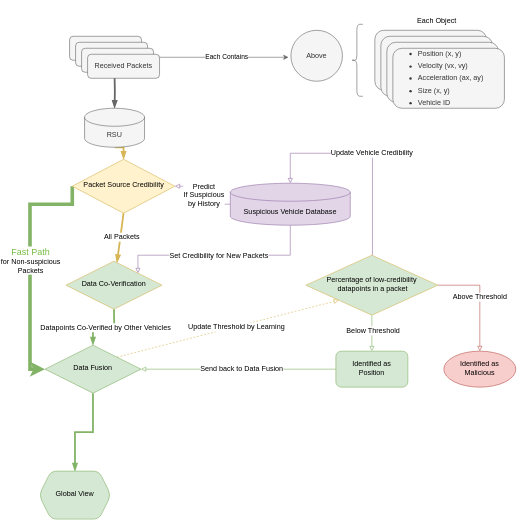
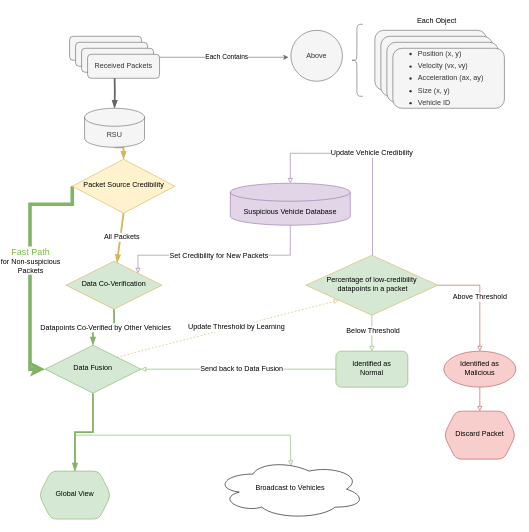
- <mxCell id="41" style="edgeStyle=orthogonalEdgeStyle;rounded=0;orthogonalLoop=1;jettySize=auto;html=1;exitX=0;exitY=0.5;exitDx=0;exitDy=0;exitPerimeter=0;entryX=1;entryY=0.5;entryDx=0;entryDy=0;strokeWidth=1;fontSize=12;endArrow=block;endFill=0;fillColor=#e1d5e7;strokeColor=#9673a6;" edge="1" parent="1" source="43" target="46"><mxGeometry relative="1" as="geometry" /></mxCell>
- <mxCell id="42" value="Predict &lt;br&gt;If Suspicious&lt;br&gt;by History" style="edgeLabel;html=1;align=center;verticalAlign=middle;resizable=0;points=[];fontSize=12;" vertex="1" connectable="0" parent="41"><mxGeometry x="0.005" y="-2" relative="1" as="geometry"><mxPoint as="offset" /></mxGeometry></mxCell>
- <mxCell id="34" value="Identified as&lt;br&gt;&amp;nbsp;Position&amp;nbsp;" style="rounded=1;whiteSpace=wrap;html=1;shadow=0;strokeWidth=1;spacing=6;spacingTop=-4;fillColor=#d5e8d4;strokeColor=#82b366;" parent="1" vertex="1"><mxGeometry x="530" y="585" width="120" height="60" as="geometry" /></mxCell>
+ <mxCell id="34" value="Identified as&lt;br&gt;&amp;nbsp;Normal&amp;nbsp;" style="rounded=1;whiteSpace=wrap;html=1;shadow=0;strokeWidth=1;spacing=6;spacingTop=-4;fillColor=#d5e8d4;strokeColor=#82b366;" parent="1" vertex="1"><mxGeometry x="530" y="585" width="120" height="60" as="geometry" /></mxCell>
+ <mxCell id="31" value="" style="edgeStyle=orthogonalEdgeStyle;rounded=0;orthogonalLoop=1;jettySize=auto;html=1;fontSize=12;endArrow=block;endFill=0;fillColor=#f8cecc;strokeColor=#b85450;" parent="1" source="32" target="35" edge="1"><mxGeometry relative="1" as="geometry" /></mxCell>
+ <mxCell id="36" value="" style="edgeStyle=orthogonalEdgeStyle;rounded=0;orthogonalLoop=1;jettySize=auto;html=1;fontSize=12;endArrow=block;endFill=0;fillColor=#d5e8d4;strokeColor=#82b366;entryX=0.504;entryY=0.11;entryDx=0;entryDy=0;entryPerimeter=0;" parent="1" source="37" target="38" edge="1"><mxGeometry relative="1" as="geometry"><Array as="points"><mxPoint x="454" y="725" /></Array></mxGeometry></mxCell>
+ <mxCell id="35" value="Discard Packet" style="shape=hexagon;perimeter=hexagonPerimeter2;whiteSpace=wrap;html=1;fixedSize=1;rounded=1;shadow=0;strokeWidth=1;spacing=6;spacingTop=-4;fillColor=#f8cecc;strokeColor=#b85450;" parent="1" vertex="1"><mxGeometry x="710" y="685" width="120" height="80" as="geometry" /></mxCell>
+ <mxCell id="38" value="Broadcast to Vehicles" style="ellipse;shape=cloud;whiteSpace=wrap;html=1;rounded=1;shadow=0;strokeWidth=1;spacing=6;spacingTop=-4;" parent="1" vertex="1"><mxGeometry x="329" y="765" width="250" height="100" as="geometry" /></mxCell>
